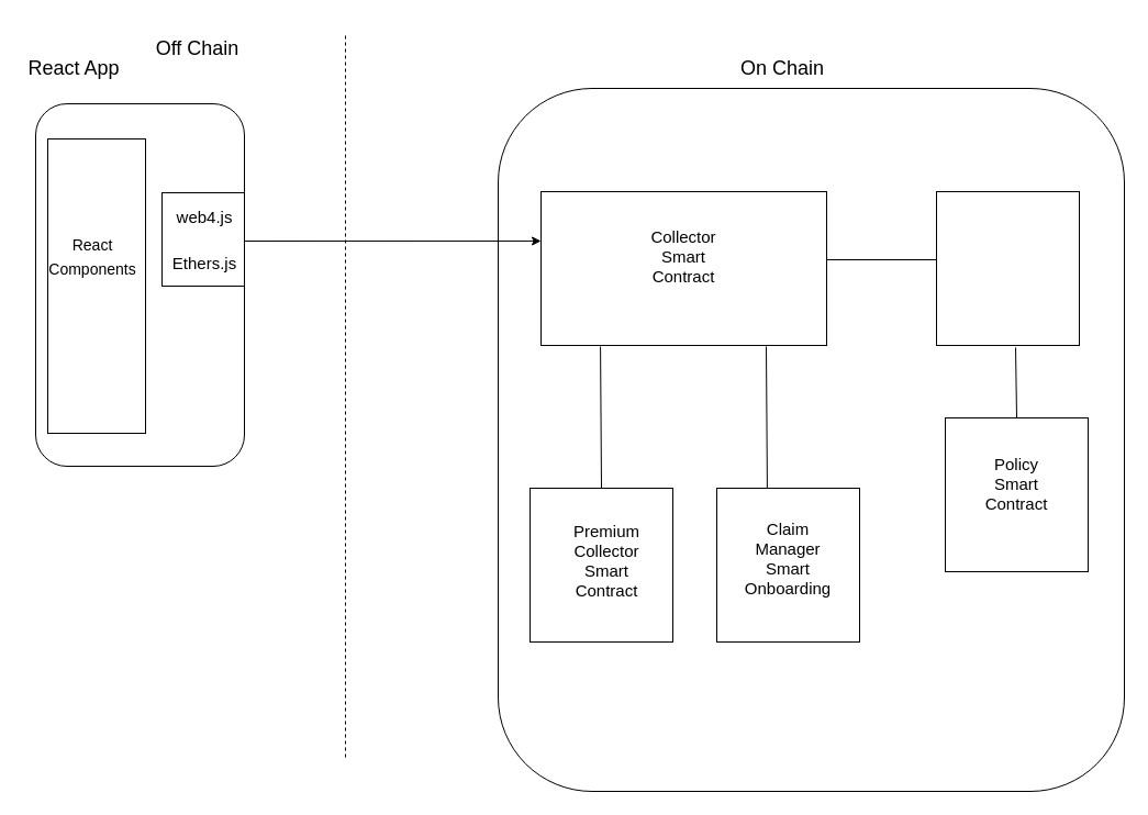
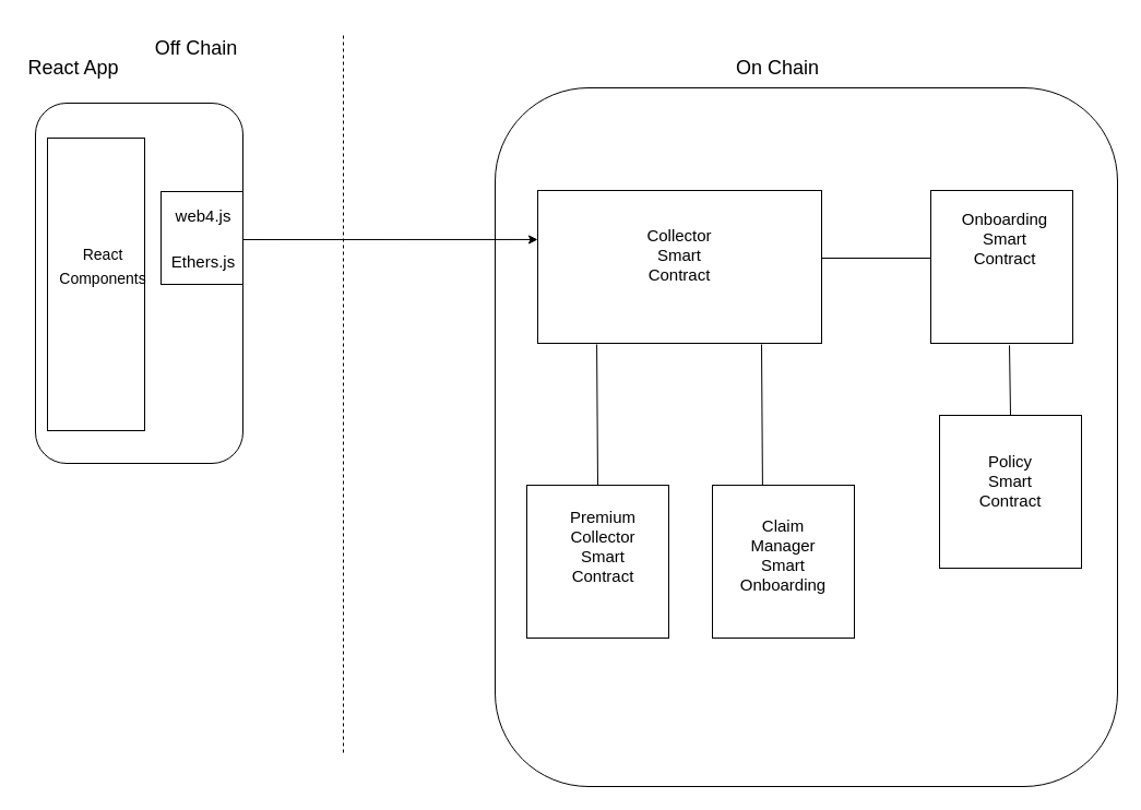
+ <mxCell id="20" value="Onboarding Smart Contract" style="text;html=1;strokeColor=none;fillColor=none;align=center;verticalAlign=middle;whiteSpace=wrap;rounded=0;fontSize=15;" parent="1" vertex="1"><mxGeometry x="890" y="180" width="60" height="75" as="geometry" /></mxCell>
- <mxCell id="18" value="&lt;font style=&quot;font-size: 14px;&quot;&gt;React Components&lt;/font&gt;" style="text;html=1;strokeColor=none;fillColor=none;align=center;verticalAlign=middle;whiteSpace=wrap;rounded=0;fontSize=18;" parent="1" vertex="1"><mxGeometry x="54" y="217.5" width="60" height="30" as="geometry" /></mxCell>
+ <mxCell id="18" value="&lt;font style=&quot;font-size: 14px;&quot;&gt;React Components&lt;/font&gt;" style="text;html=1;strokeColor=none;fillColor=none;align=center;verticalAlign=middle;whiteSpace=wrap;rounded=0;fontSize=18;" parent="1" vertex="1"><mxGeometry x="64" y="227.5" width="60" height="30" as="geometry" /></mxCell>
- <mxCell id="21" value="Premium Collector Smart Contract" style="text;html=1;strokeColor=none;fillColor=none;align=center;verticalAlign=middle;whiteSpace=wrap;rounded=0;fontSize=15;" parent="1" vertex="1"><mxGeometry x="522" y="465" width="60" height="90" as="geometry" /></mxCell>
+ <mxCell id="21" value="Premium Collector Smart Contract" style="text;html=1;strokeColor=none;fillColor=none;align=center;verticalAlign=middle;whiteSpace=wrap;rounded=0;fontSize=15;" parent="1" vertex="1"><mxGeometry x="522" y="455" width="60" height="90" as="geometry" /></mxCell>
